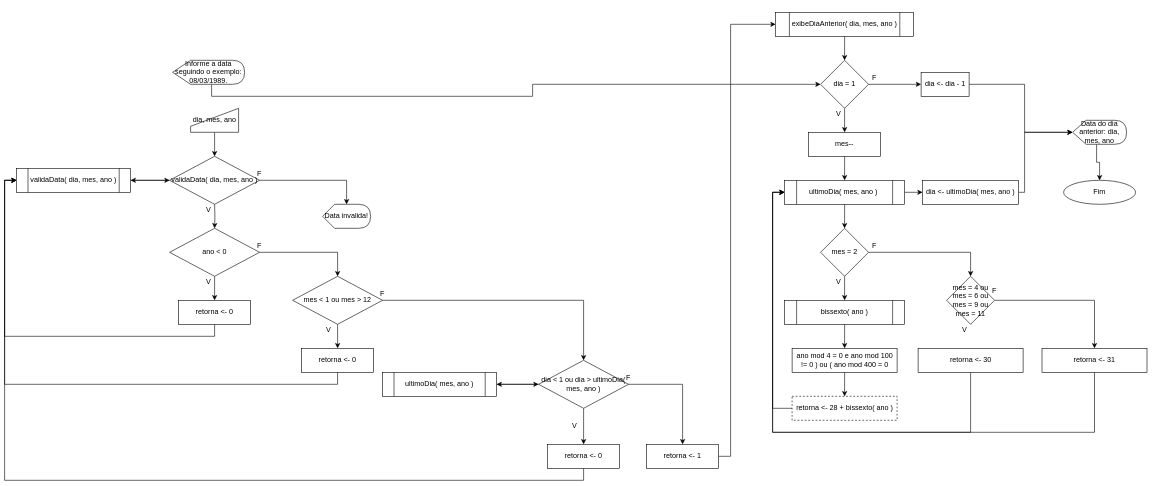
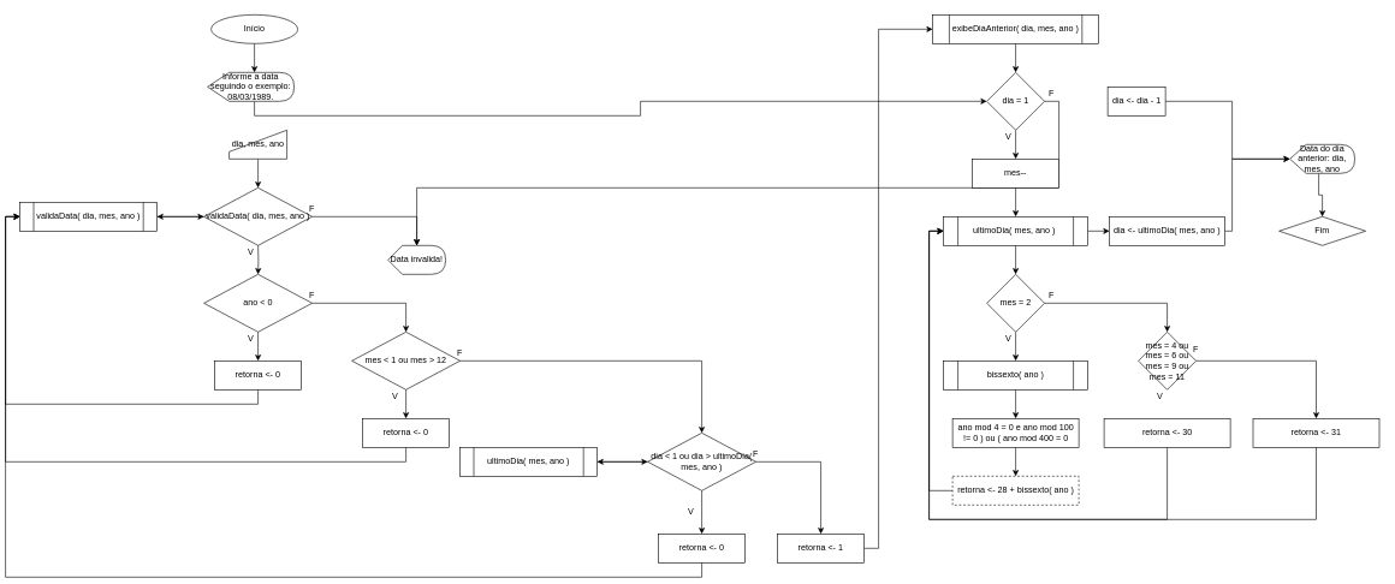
+ <mxCell id="3" value="Início" style="ellipse;whiteSpace=wrap;html=1;" vertex="1" parent="1"><mxGeometry x="285" y="20" width="120" height="40" as="geometry" /></mxCell>
+ <mxCell id="2" style="edgeStyle=orthogonalEdgeStyle;rounded=0;orthogonalLoop=1;jettySize=auto;html=1;exitX=0.5;exitY=1;exitDx=0;exitDy=0;entryX=0;entryY=0;entryDx=65;entryDy=0;entryPerimeter=0;" edge="1" parent="1" source="3" target="5"><mxGeometry relative="1" as="geometry" /></mxCell>
- <mxCell id="46" style="edgeStyle=orthogonalEdgeStyle;rounded=0;orthogonalLoop=1;jettySize=auto;html=1;exitX=1;exitY=0.5;exitDx=0;exitDy=0;entryX=0;entryY=0.5;entryDx=0;entryDy=0;" edge="1" parent="1" source="47" target="77"><mxGeometry relative="1" as="geometry" /></mxCell>
+ <mxCell id="46" style="edgeStyle=orthogonalEdgeStyle;rounded=0;orthogonalLoop=1;jettySize=auto;html=1;exitX=1;exitY=0.5;exitDx=0;exitDy=0;" edge="1" parent="1" source="47" target="44"><mxGeometry relative="1" as="geometry" /></mxCell>
- <mxCell id="80" value="Fim" style="ellipse;whiteSpace=wrap;html=1;" vertex="1" parent="1"><mxGeometry x="1765" y="300" width="120" height="40" as="geometry" /></mxCell>
+ <mxCell id="80" value="Fim" style="rhombus;whiteSpace=wrap;html=1;" vertex="1" parent="1"><mxGeometry x="1765" y="300" width="120" height="40" as="geometry" /></mxCell>
